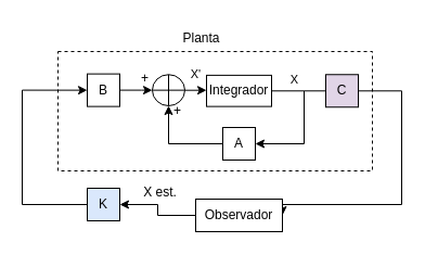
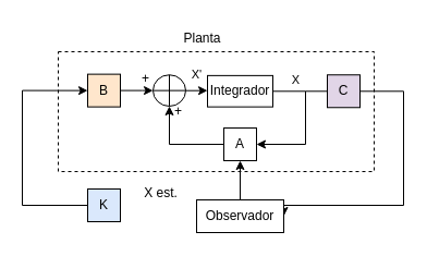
- <mxCell id="14" value="B" style="whiteSpace=wrap;strokeWidth=1;" parent="1" vertex="1"><mxGeometry x="80" y="67.63" width="30" height="30" as="geometry" /></mxCell>
+ <mxCell id="14" value="B" style="whiteSpace=wrap;strokeWidth=1;fillColor=#ffe6cc;" parent="1" vertex="1"><mxGeometry x="80" y="67.63" width="30" height="30" as="geometry" /></mxCell>
- <mxCell id="20" value="" style="edgeStyle=orthogonalEdgeStyle;rounded=0;orthogonalLoop=1;jettySize=auto;html=1;" parent="1" source="21" target="19" edge="1"><mxGeometry relative="1" as="geometry" /></mxCell>
+ <mxCell id="20" value="" style="edgeStyle=orthogonalEdgeStyle;rounded=0;orthogonalLoop=1;jettySize=auto;html=1;" parent="1" source="21" target="2" edge="1"><mxGeometry relative="1" as="geometry" /></mxCell>
